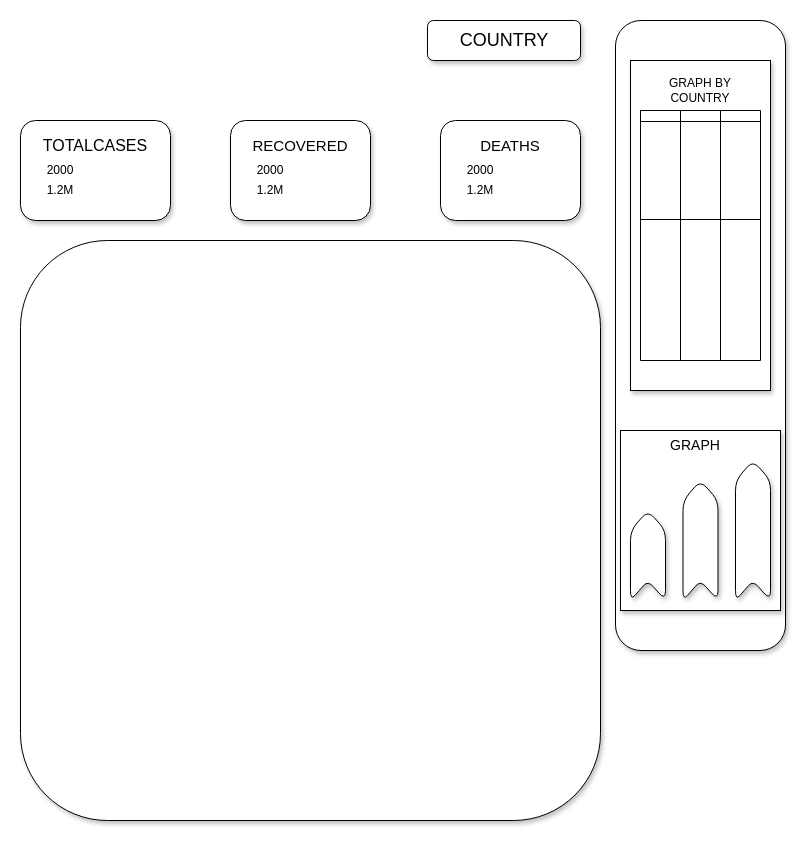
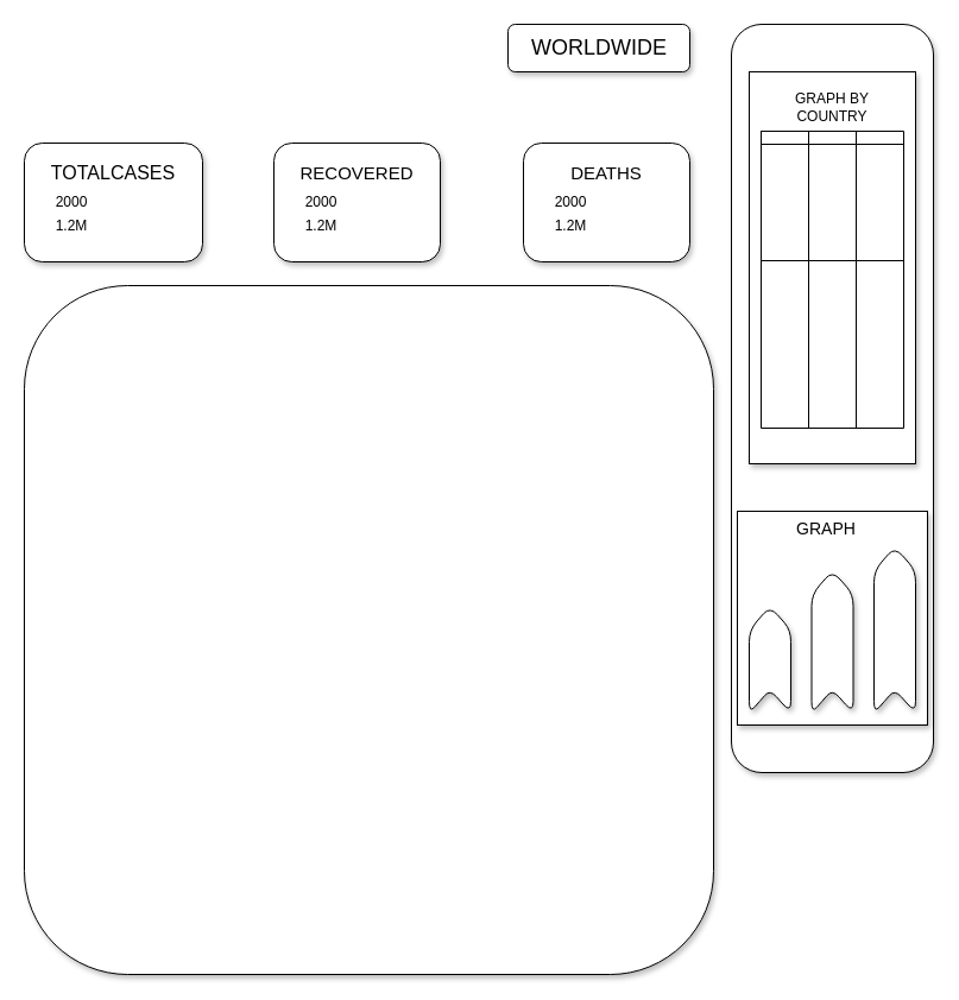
- <mxCell id="3" value="&lt;font style=&quot;font-size: 18px&quot;&gt;COUNTRY&lt;/font&gt;" style="text;html=1;strokeColor=none;fillColor=none;align=center;verticalAlign=middle;whiteSpace=wrap;rounded=0;shadow=1;glass=0;sketch=0;" vertex="1" parent="1"><mxGeometry x="436.75" y="30" width="133.5" height="20" as="geometry" /></mxCell>
+ <mxCell id="3" value="&lt;font style=&quot;font-size: 18px&quot;&gt;WORLDWIDE&lt;/font&gt;" style="text;html=1;strokeColor=none;fillColor=none;align=center;verticalAlign=middle;whiteSpace=wrap;rounded=0;shadow=1;glass=0;sketch=0;" vertex="1" parent="1"><mxGeometry x="436.75" y="30" width="133.5" height="20" as="geometry" /></mxCell>
